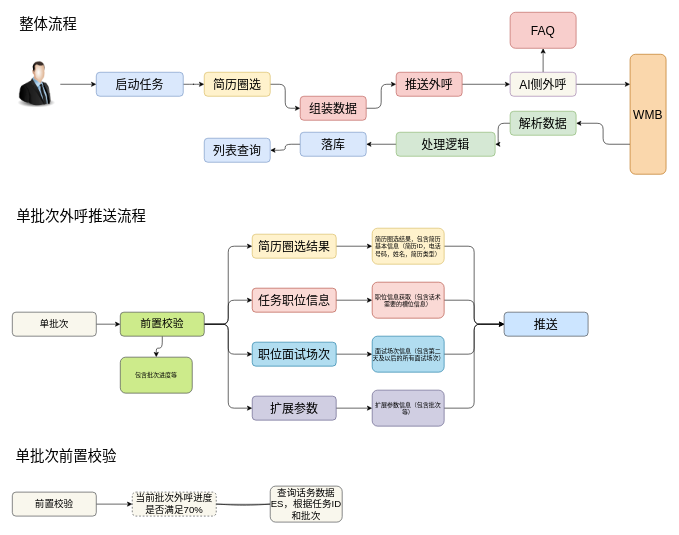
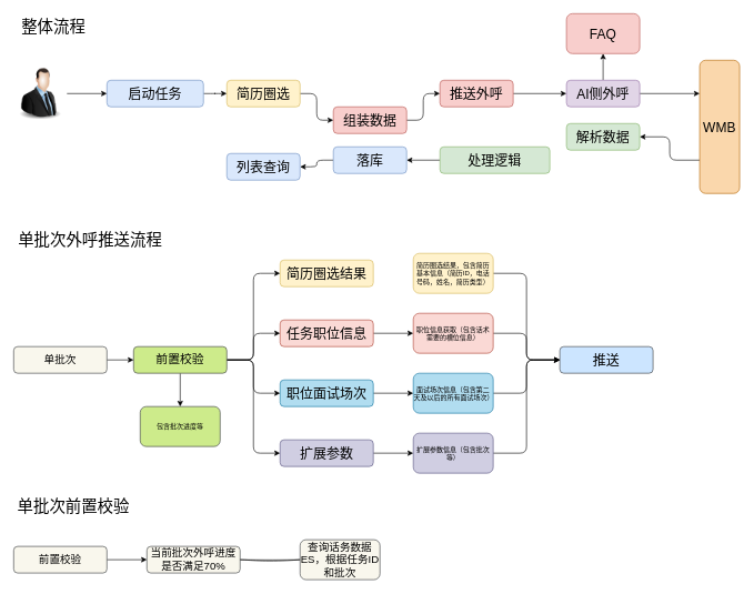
- <mxCell id="23" value="AI侧外呼" style="whiteSpace=wrap;html=1;verticalAlign=middle;labelBackgroundColor=none;fontSize=20;fillColor=#f9f7ed;strokeColor=#9673a6;rounded=1;" parent="1" vertex="1"><mxGeometry x="850" y="120" width="110" height="40" as="geometry" /></mxCell>
+ <mxCell id="23" value="AI侧外呼" style="whiteSpace=wrap;html=1;verticalAlign=middle;labelBackgroundColor=none;fontSize=20;fillColor=#e1d5e7;strokeColor=#9673a6;rounded=1;" parent="1" vertex="1"><mxGeometry x="850" y="120" width="110" height="40" as="geometry" /></mxCell>
- <mxCell id="15" value="" style="edgeStyle=orthogonalEdgeStyle;rounded=1;orthogonalLoop=1;jettySize=auto;html=1;" parent="1" source="16" target="18" edge="1"><mxGeometry relative="1" as="geometry" /></mxCell>
- <mxCell id="27" value="" style="edgeStyle=orthogonalEdgeStyle;rounded=1;orthogonalLoop=1;jettySize=auto;html=1;" edge="1" parent="1" source="28" target="34"><mxGeometry relative="1" as="geometry" /></mxCell>
- <mxCell id="53" value="包含批次进度等" style="rounded=1;whiteSpace=wrap;html=1;fontSize=10;fillColor=#cdeb8b;strokeColor=#36393d;labelBackgroundColor=none;" vertex="1" parent="1"><mxGeometry x="200" y="595" width="120" height="60" as="geometry" /></mxCell>
+ <mxCell id="53" value="包含批次进度等" style="rounded=1;whiteSpace=wrap;html=1;fontSize=10;fillColor=#cdeb8b;strokeColor=#36393d;labelBackgroundColor=none;" vertex="1" parent="1"><mxGeometry x="210" y="610" width="120" height="60" as="geometry" /></mxCell>
- <mxCell id="57" value="当前批次外呼进度是否满足70%" style="whiteSpace=wrap;html=1;verticalAlign=middle;labelBackgroundColor=none;fontSize=16;fillColor=#f9f7ed;strokeColor=#36393d;rounded=1;dashed=1;" vertex="1" parent="1"><mxGeometry x="220" y="820" width="140" height="40" as="geometry" /></mxCell>
+ <mxCell id="57" value="当前批次外呼进度是否满足70%" style="whiteSpace=wrap;html=1;verticalAlign=middle;labelBackgroundColor=none;fontSize=16;fillColor=#f9f7ed;strokeColor=#36393d;rounded=1;" vertex="1" parent="1"><mxGeometry x="220" y="820" width="140" height="40" as="geometry" /></mxCell>
